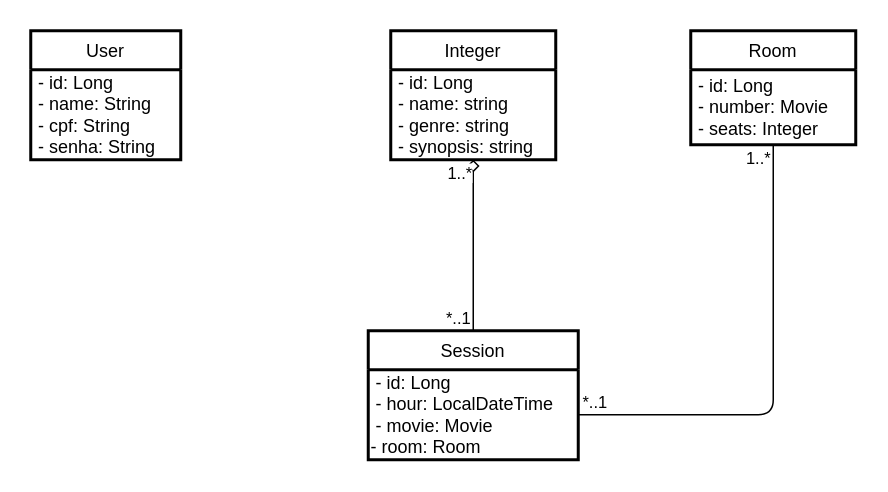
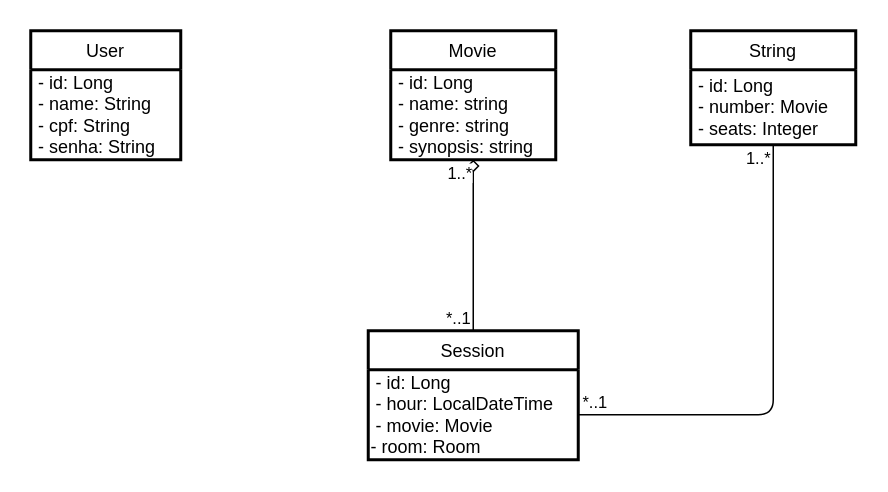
- <mxCell id="4" value="Integer" style="swimlane;fontStyle=0;childLayout=stackLayout;horizontal=1;startSize=26;fillColor=none;horizontalStack=0;resizeParent=1;resizeParentMax=0;resizeLast=0;collapsible=1;marginBottom=0;strokeWidth=2;" parent="1" vertex="1"><mxGeometry x="260" y="20" width="110" height="86" as="geometry" /></mxCell>
+ <mxCell id="4" value="Movie" style="swimlane;fontStyle=0;childLayout=stackLayout;horizontal=1;startSize=26;fillColor=none;horizontalStack=0;resizeParent=1;resizeParentMax=0;resizeLast=0;collapsible=1;marginBottom=0;strokeWidth=2;" parent="1" vertex="1"><mxGeometry x="260" y="20" width="110" height="86" as="geometry" /></mxCell>
- <mxCell id="6" value="Room" style="swimlane;fontStyle=0;childLayout=stackLayout;horizontal=1;startSize=26;fillColor=none;horizontalStack=0;resizeParent=1;resizeParentMax=0;resizeLast=0;collapsible=1;marginBottom=0;strokeWidth=2;" parent="1" vertex="1"><mxGeometry x="460" y="20" width="110" height="76" as="geometry" /></mxCell>
+ <mxCell id="6" value="String" style="swimlane;fontStyle=0;childLayout=stackLayout;horizontal=1;startSize=26;fillColor=none;horizontalStack=0;resizeParent=1;resizeParentMax=0;resizeLast=0;collapsible=1;marginBottom=0;strokeWidth=2;" parent="1" vertex="1"><mxGeometry x="460" y="20" width="110" height="76" as="geometry" /></mxCell>
